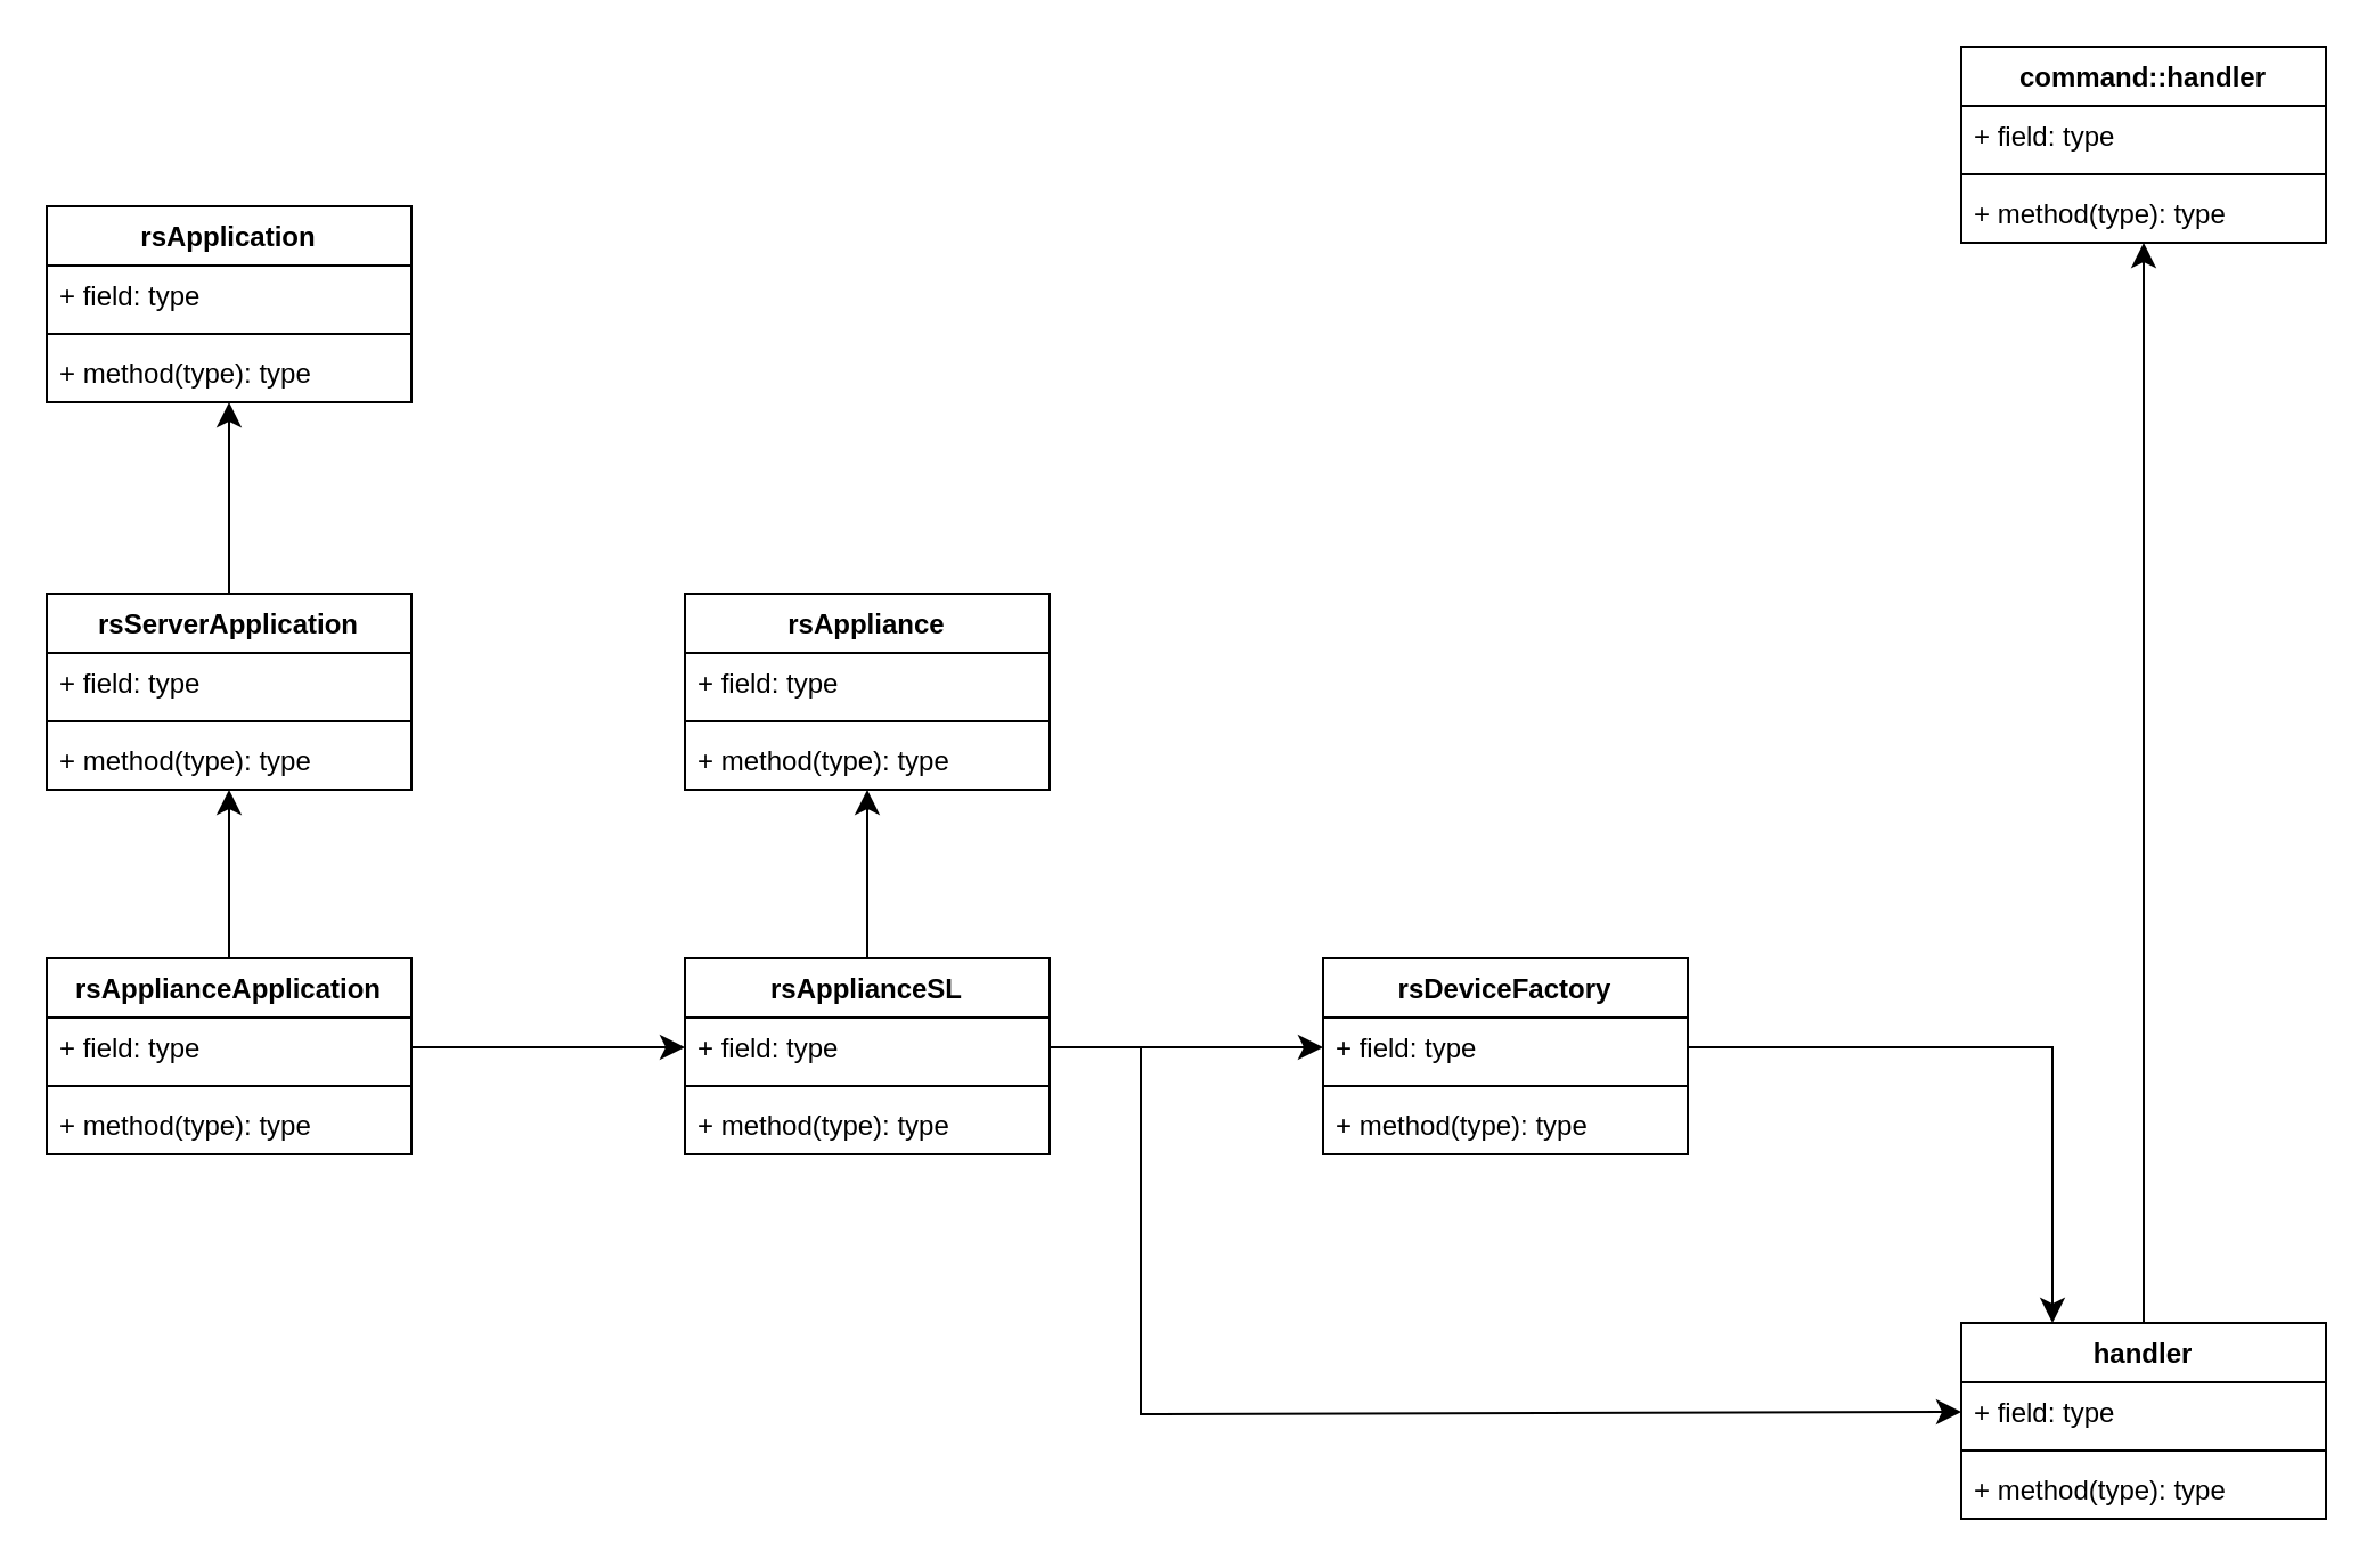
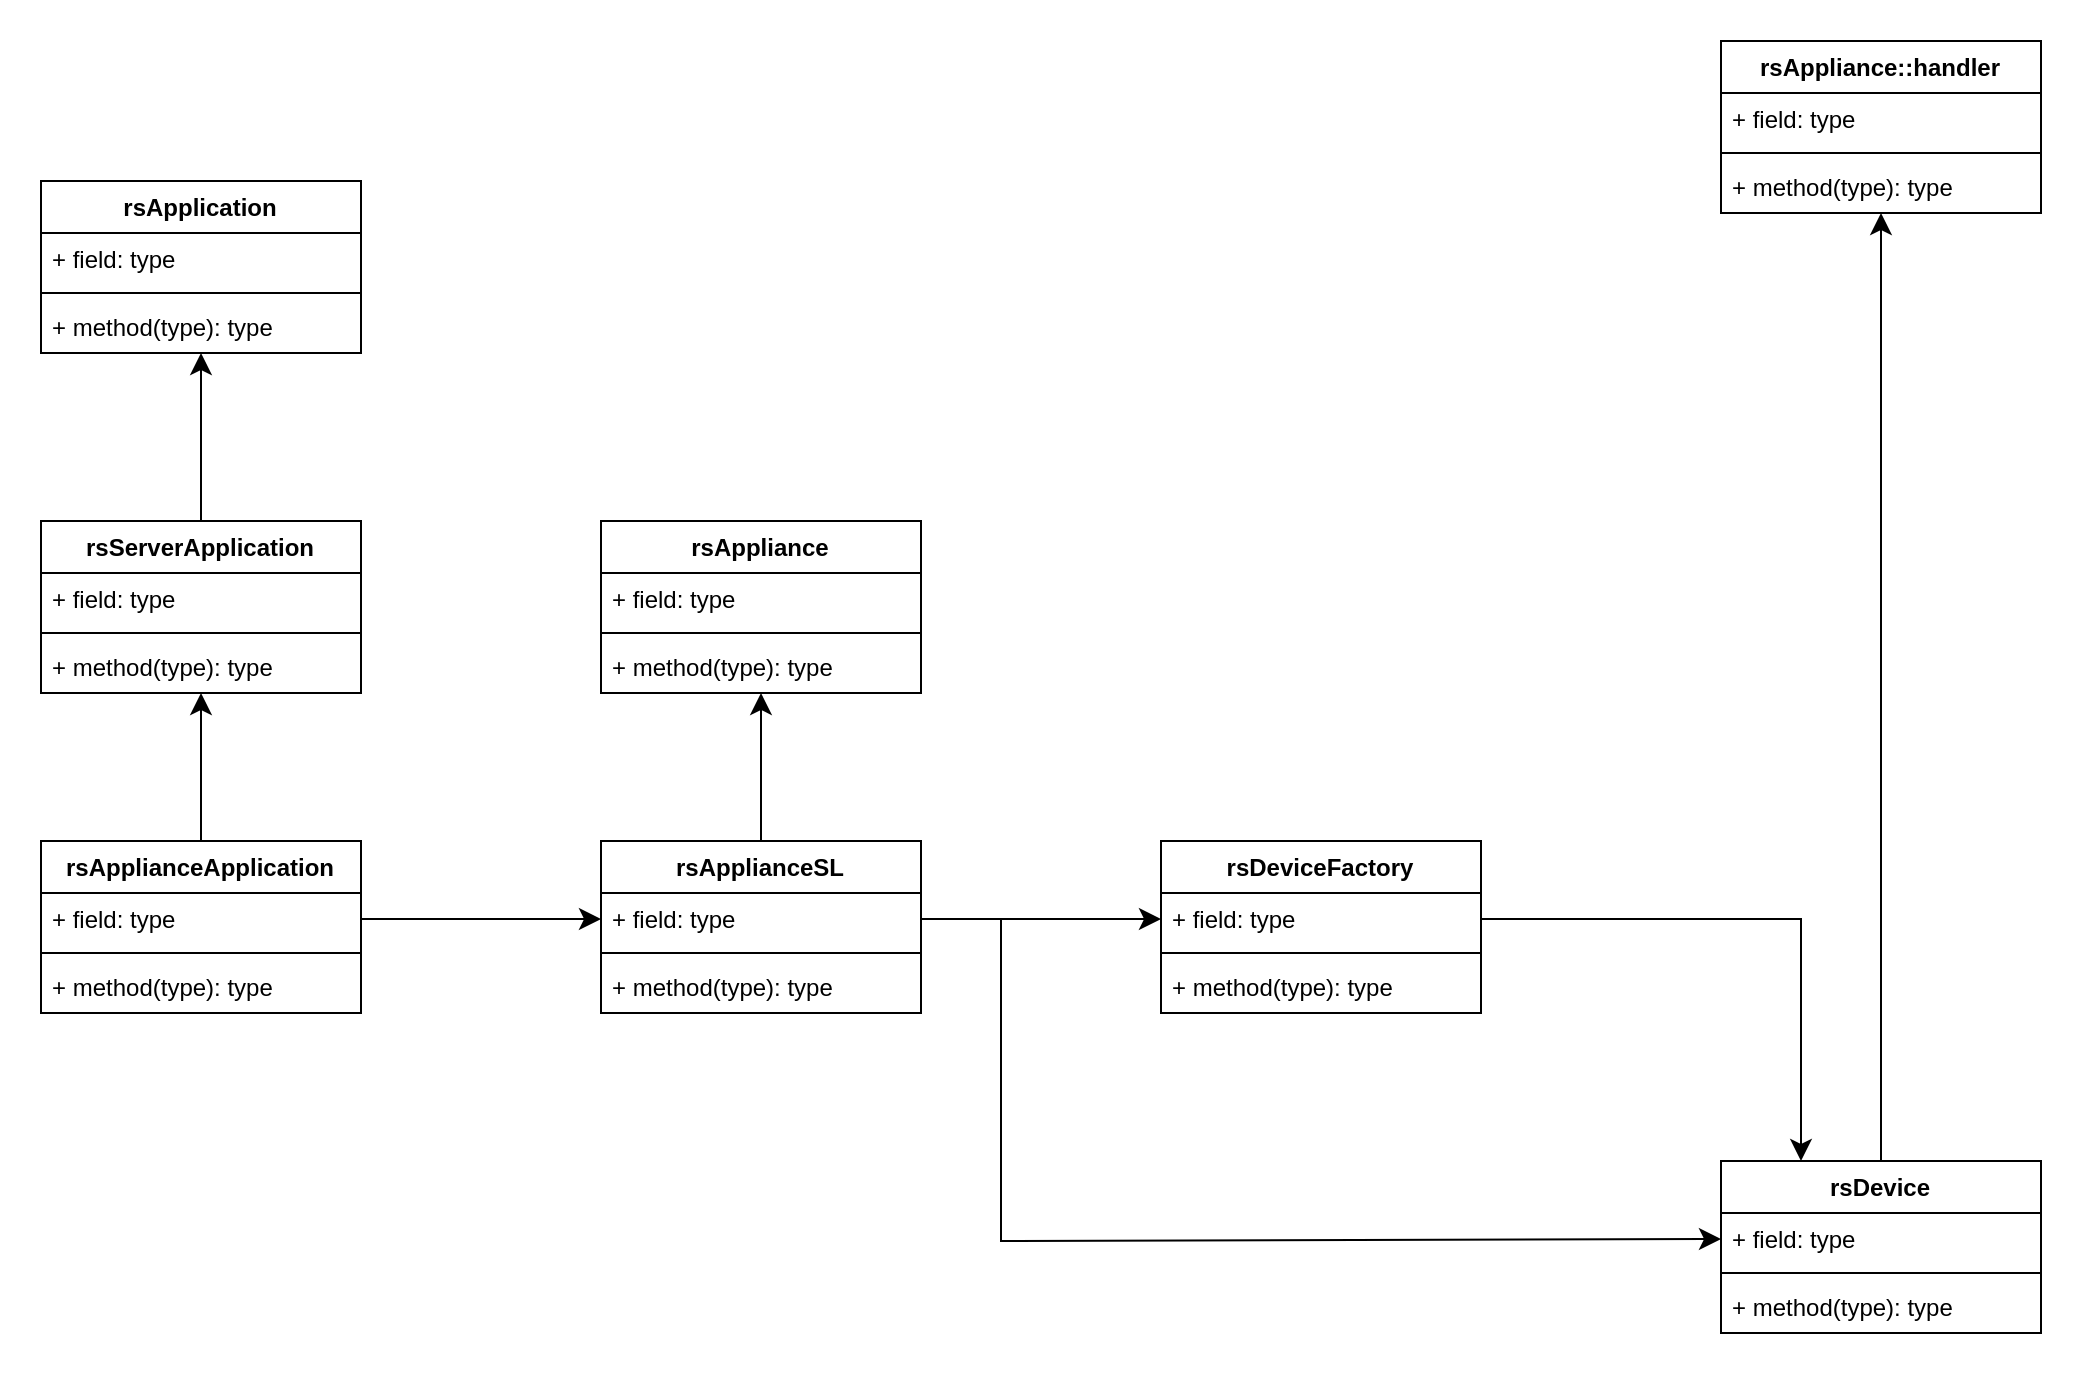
- <mxCell id="31" value="command::handler" style="swimlane;fontStyle=1;align=center;verticalAlign=top;childLayout=stackLayout;horizontal=1;startSize=26;horizontalStack=0;resizeParent=1;resizeParentMax=0;resizeLast=0;collapsible=1;marginBottom=0;whiteSpace=wrap;html=1;" vertex="1" parent="1"><mxGeometry x="860" y="20" width="160" height="86" as="geometry" /></mxCell>
+ <mxCell id="31" value="rsAppliance::handler" style="swimlane;fontStyle=1;align=center;verticalAlign=top;childLayout=stackLayout;horizontal=1;startSize=26;horizontalStack=0;resizeParent=1;resizeParentMax=0;resizeLast=0;collapsible=1;marginBottom=0;whiteSpace=wrap;html=1;" vertex="1" parent="1"><mxGeometry x="860" y="20" width="160" height="86" as="geometry" /></mxCell>
- <mxCell id="27" value="handler" style="swimlane;fontStyle=1;align=center;verticalAlign=top;childLayout=stackLayout;horizontal=1;startSize=26;horizontalStack=0;resizeParent=1;resizeParentMax=0;resizeLast=0;collapsible=1;marginBottom=0;whiteSpace=wrap;html=1;" vertex="1" parent="1"><mxGeometry x="860" y="580" width="160" height="86" as="geometry" /></mxCell>
+ <mxCell id="27" value="rsDevice" style="swimlane;fontStyle=1;align=center;verticalAlign=top;childLayout=stackLayout;horizontal=1;startSize=26;horizontalStack=0;resizeParent=1;resizeParentMax=0;resizeLast=0;collapsible=1;marginBottom=0;whiteSpace=wrap;html=1;" vertex="1" parent="1"><mxGeometry x="860" y="580" width="160" height="86" as="geometry" /></mxCell>
